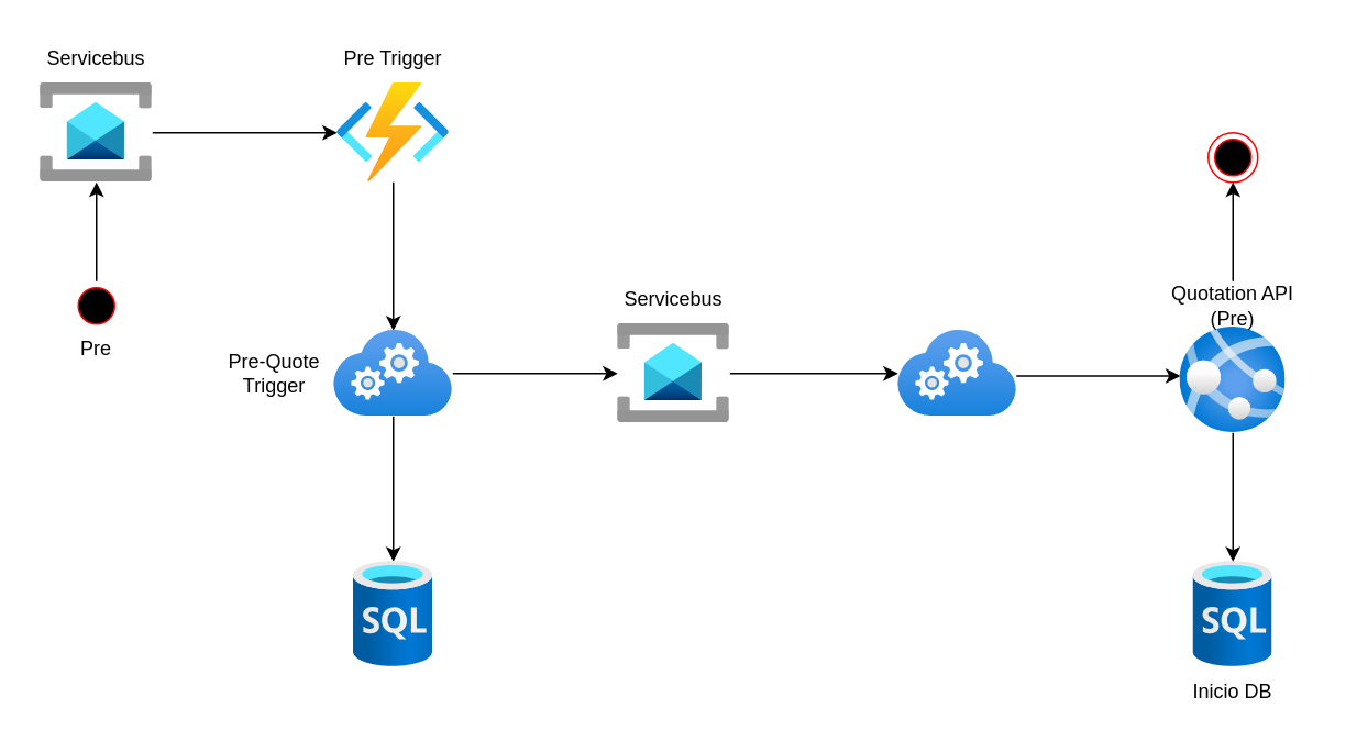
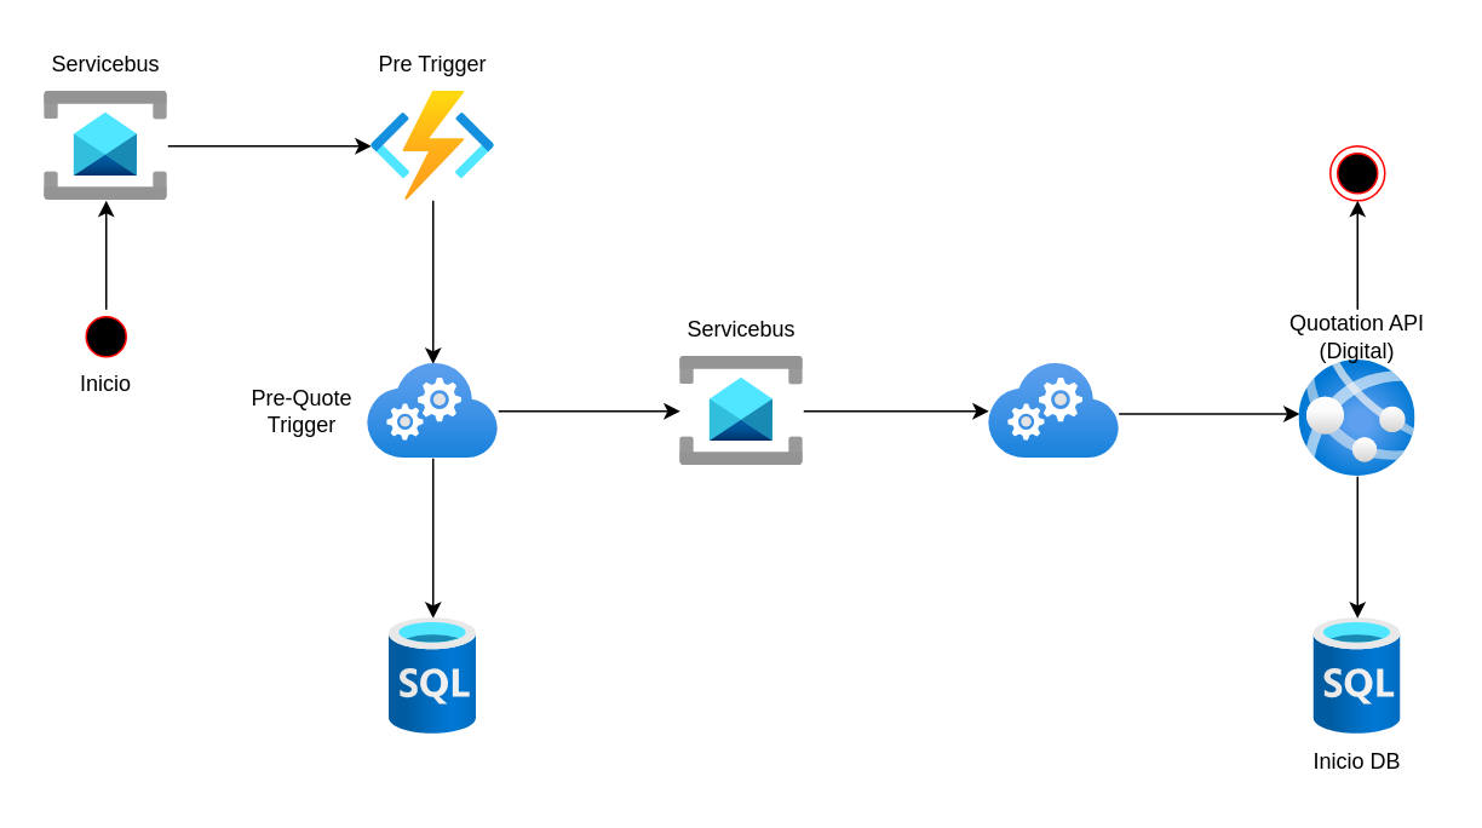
- <mxCell id="22" value="Quotation API (Pre)" style="text;html=1;strokeColor=none;fillColor=none;align=center;verticalAlign=middle;whiteSpace=wrap;rounded=0;" vertex="1" parent="20"><mxGeometry width="86" height="30" as="geometry" /></mxCell>
+ <mxCell id="22" value="Quotation API (Digital)" style="text;html=1;strokeColor=none;fillColor=none;align=center;verticalAlign=middle;whiteSpace=wrap;rounded=0;" vertex="1" parent="20"><mxGeometry width="86" height="30" as="geometry" /></mxCell>
- <mxCell id="27" value="Pre" style="text;html=1;strokeColor=none;fillColor=none;align=center;verticalAlign=middle;whiteSpace=wrap;rounded=0;" vertex="1" parent="1"><mxGeometry x="20" y="196" width="76" height="30" as="geometry" /></mxCell>
+ <mxCell id="27" value="Inicio" style="text;html=1;strokeColor=none;fillColor=none;align=center;verticalAlign=middle;whiteSpace=wrap;rounded=0;" vertex="1" parent="1"><mxGeometry x="20" y="196" width="76" height="30" as="geometry" /></mxCell>
